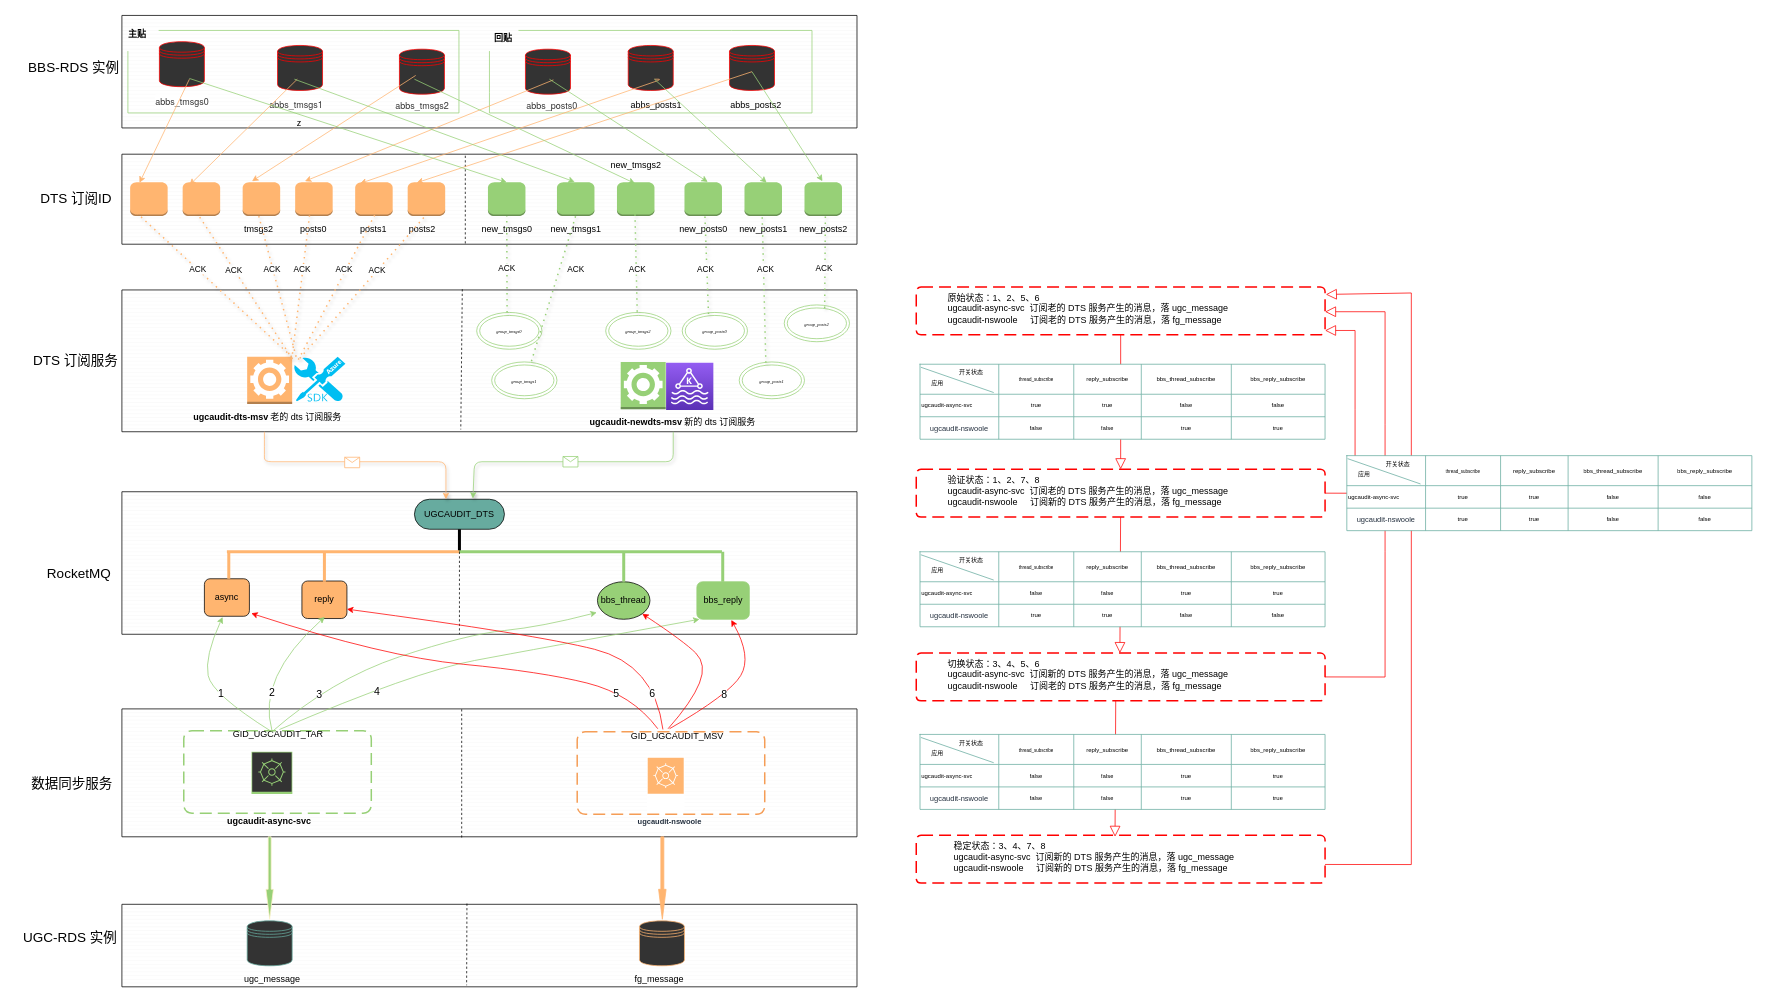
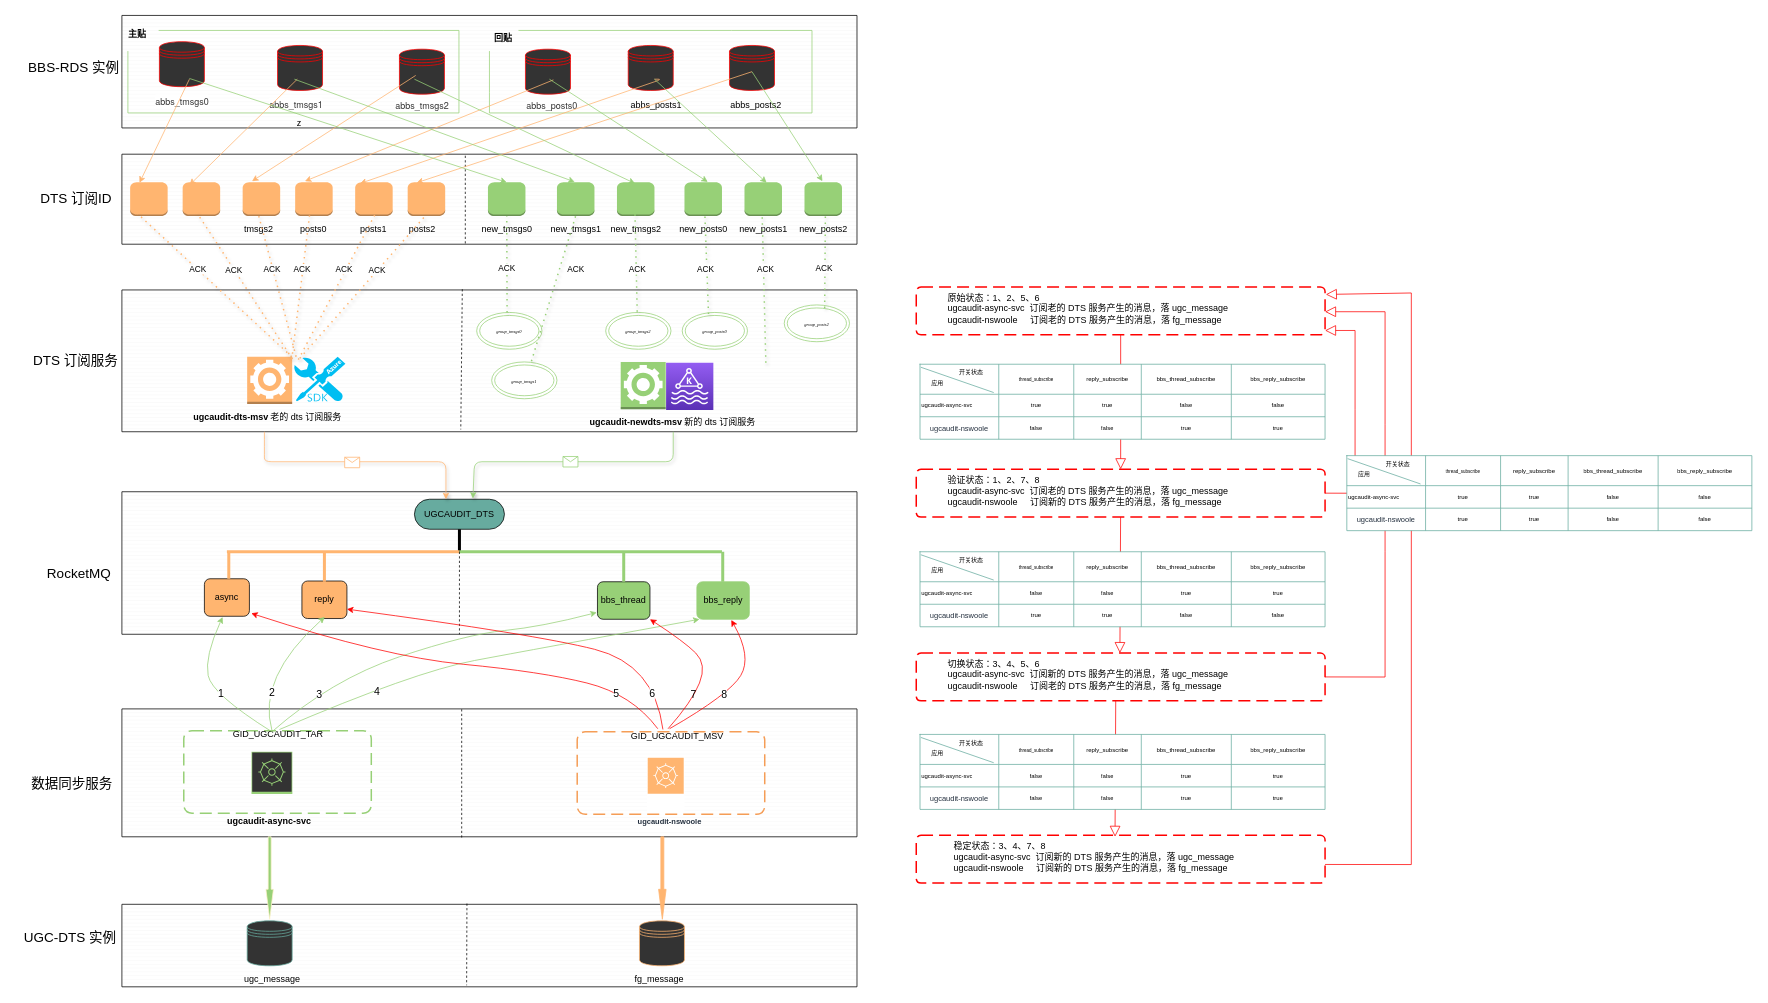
- <mxCell id="67" value="new_tmsgs2" style="text;html=1;align=center;verticalAlign=middle;resizable=0;points=[];autosize=1;strokeColor=none;" parent="1" vertex="1"><mxGeometry x="807" y="210" width="80" height="20" as="geometry" /></mxCell>
+ <mxCell id="67" value="new_tmsgs2" style="text;html=1;align=center;verticalAlign=middle;resizable=0;points=[];autosize=1;strokeColor=none;" parent="1" vertex="1"><mxGeometry x="807" y="295" width="80" height="20" as="geometry" /></mxCell>
- <mxCell id="102" value="&lt;font style=&quot;font-size: 6px&quot; face=&quot;Tahoma&quot;&gt;&lt;i&gt;group_posts1&lt;/i&gt;&lt;/font&gt;" style="ellipse;shape=doubleEllipse;whiteSpace=wrap;html=1;strokeColor=#97D077;fillColor=#FFFFFF;" parent="1" vertex="1"><mxGeometry x="985" y="481.98" width="87" height="49.04" as="geometry" /></mxCell>
- <mxCell id="32" value="bbs_thread" style="ellipse;whiteSpace=wrap;html=1;fillColor=#97D077;" parent="1" vertex="1"><mxGeometry x="796" y="775" width="70" height="50" as="geometry" /></mxCell>
+ <mxCell id="32" value="bbs_thread" style="rounded=1;whiteSpace=wrap;html=1;fillColor=#97D077;" parent="1" vertex="1"><mxGeometry x="796" y="775" width="70" height="50" as="geometry" /></mxCell>
+ <mxCell id="161" value="&lt;font style=&quot;font-size: 14px&quot;&gt;7&lt;/font&gt;" style="text;html=1;align=center;verticalAlign=middle;resizable=0;points=[];autosize=1;strokeColor=none;fillColor=none;" vertex="1" parent="1"><mxGeometry x="914" y="916" width="20" height="20" as="geometry" /></mxCell>
- <mxCell id="41" value="&lt;font style=&quot;font-size: 18px&quot;&gt;UGC-RDS 实例&amp;nbsp;&lt;/font&gt;" style="text;html=1;align=center;verticalAlign=middle;resizable=0;points=[];autosize=1;strokeColor=none;" parent="1" vertex="1"><mxGeometry x="20" y="1240" width="150" height="20" as="geometry" /></mxCell>
+ <mxCell id="41" value="&lt;font style=&quot;font-size: 18px&quot;&gt;UGC-DTS 实例&amp;nbsp;&lt;/font&gt;" style="text;html=1;align=center;verticalAlign=middle;resizable=0;points=[];autosize=1;strokeColor=none;" parent="1" vertex="1"><mxGeometry x="20" y="1240" width="150" height="20" as="geometry" /></mxCell>
